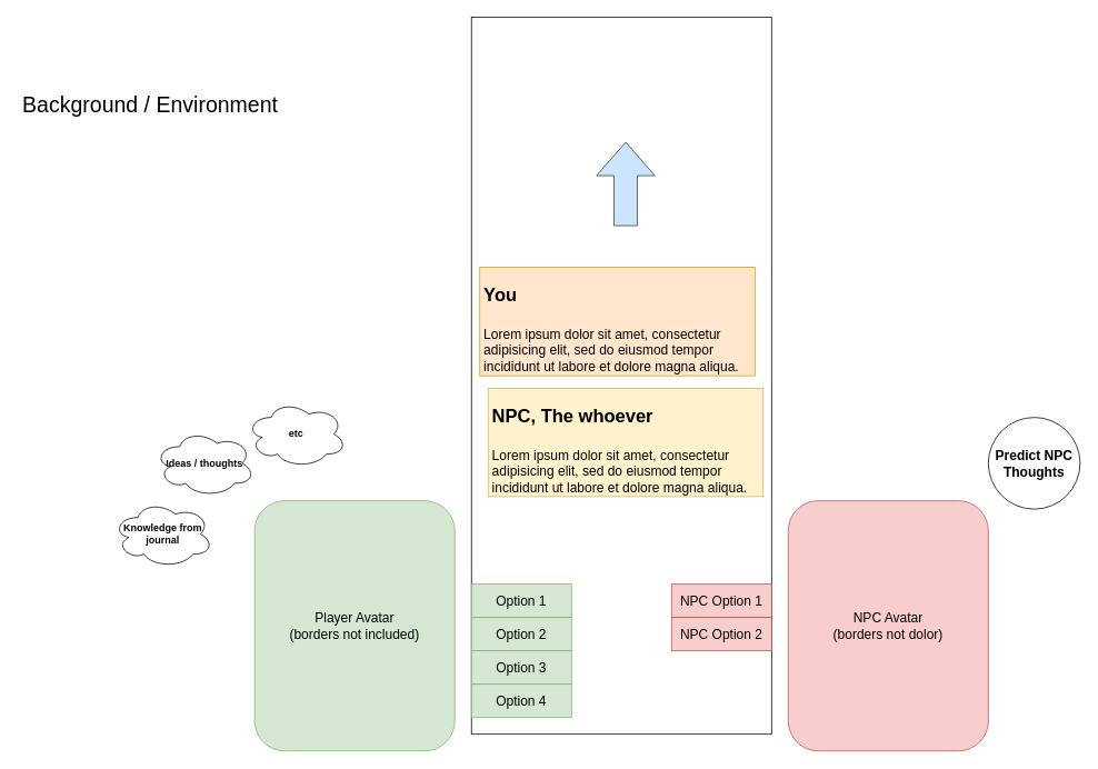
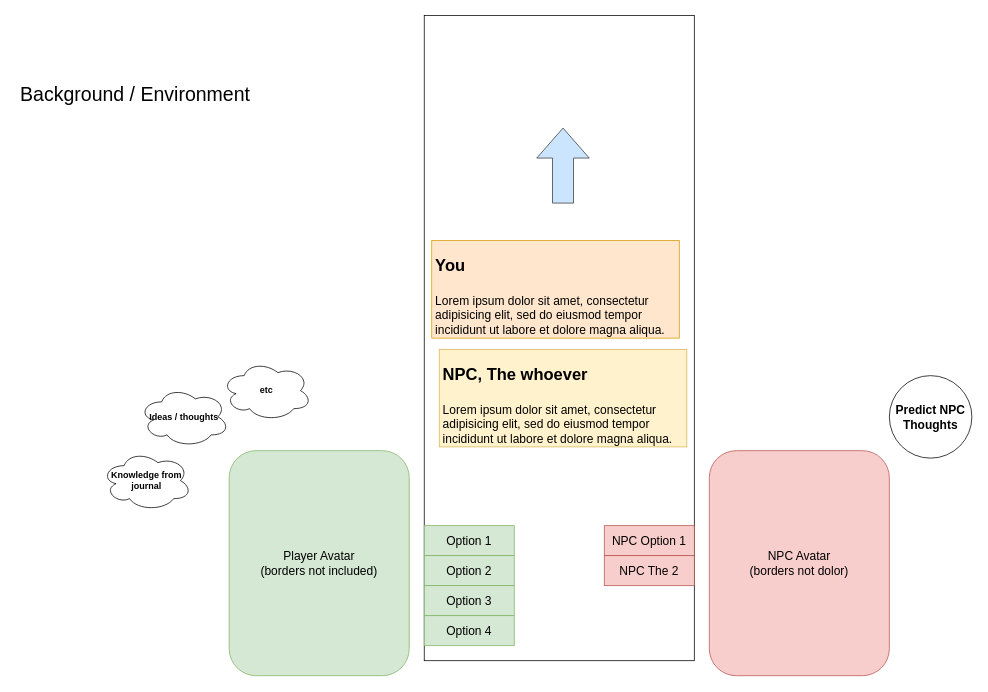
- <mxCell id="13" value="NPC Option 2" style="rounded=0;whiteSpace=wrap;html=1;fontSize=16;fillColor=#f8cecc;strokeColor=#b85450;" vertex="1" parent="1"><mxGeometry x="805" y="740" width="120" height="40" as="geometry" /></mxCell>
+ <mxCell id="13" value="NPC The 2" style="rounded=0;whiteSpace=wrap;html=1;fontSize=16;fillColor=#f8cecc;strokeColor=#b85450;" vertex="1" parent="1"><mxGeometry x="805" y="740" width="120" height="40" as="geometry" /></mxCell>
